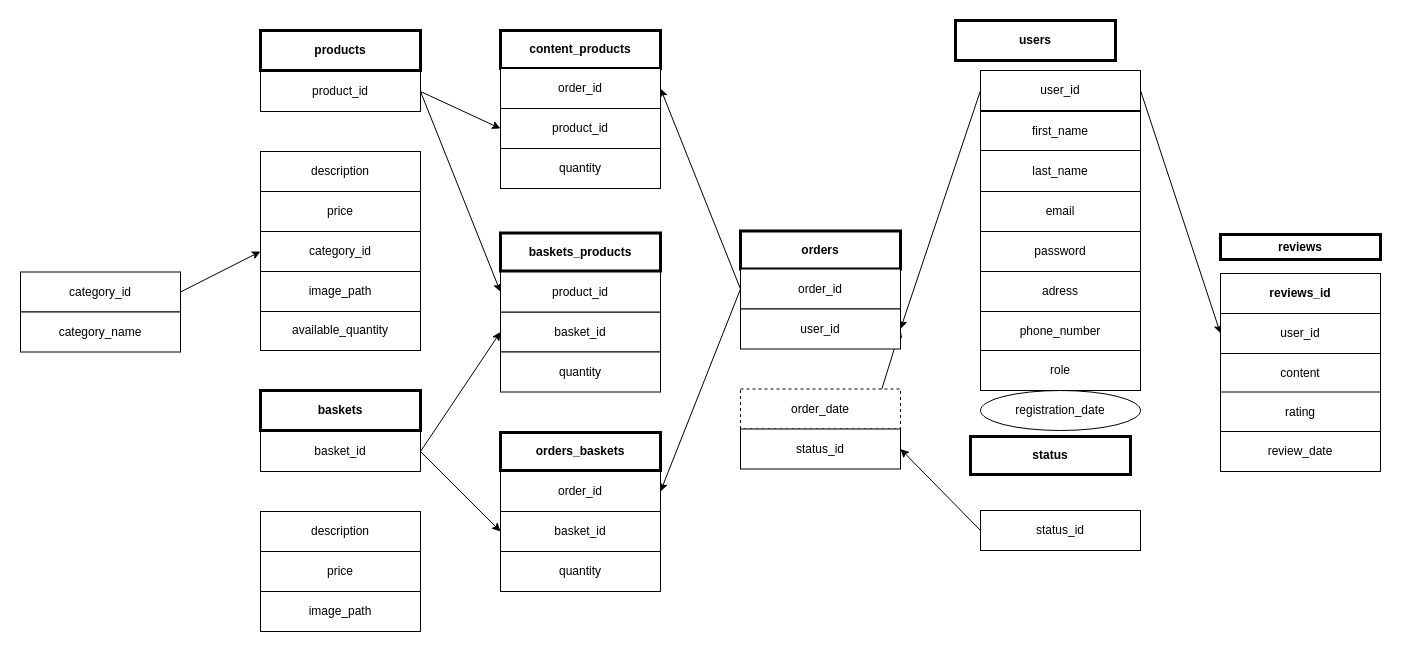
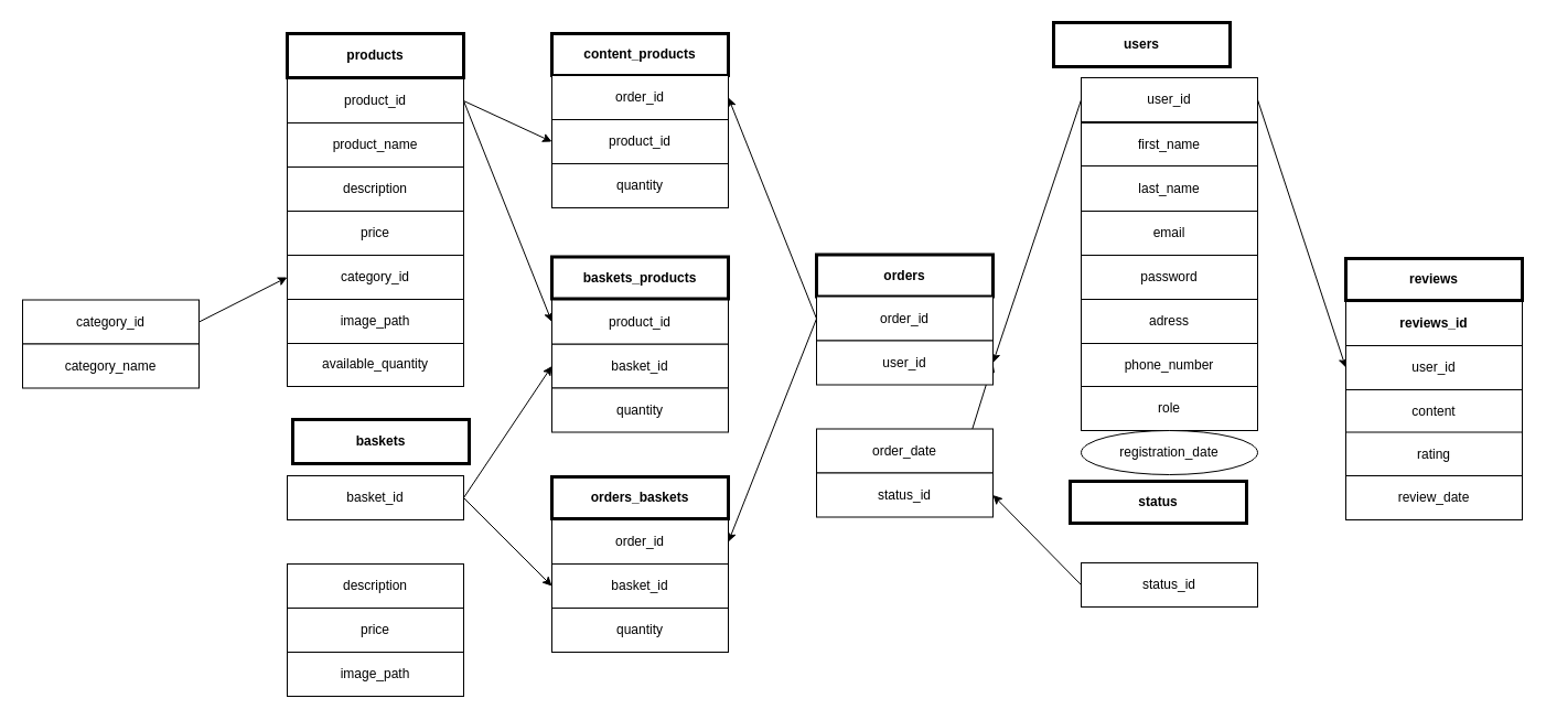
+ <mxCell id="13" value="product_name" style="whiteSpace=wrap;html=1;" parent="1" vertex="1"><mxGeometry x="260" y="111" width="160" height="40" as="geometry" /></mxCell>
- <mxCell id="56" value="&lt;b&gt;reviews&lt;/b&gt;" style="whiteSpace=wrap;html=1;strokeWidth=3;" vertex="1" parent="1"><mxGeometry x="1220" y="234" width="160" height="25" as="geometry" /></mxCell>
+ <mxCell id="56" value="&lt;b&gt;reviews&lt;/b&gt;" style="whiteSpace=wrap;html=1;strokeWidth=3;" vertex="1" parent="1"><mxGeometry x="1220" y="234" width="160" height="38" as="geometry" /></mxCell>
- <mxCell id="48" value="order_date" style="whiteSpace=wrap;html=1;dashed=1;" parent="1" vertex="1"><mxGeometry x="740" y="388.5" width="160" height="40" as="geometry" /></mxCell>
+ <mxCell id="48" value="order_date" style="whiteSpace=wrap;html=1;" parent="1" vertex="1"><mxGeometry x="740" y="388.5" width="160" height="40" as="geometry" /></mxCell>
- <mxCell id="38" value="&lt;b&gt;baskets&lt;/b&gt;" style="whiteSpace=wrap;html=1;strokeWidth=3;" parent="1" vertex="1"><mxGeometry x="260" y="390" width="160" height="40" as="geometry" /></mxCell>
+ <mxCell id="38" value="&lt;b&gt;baskets&lt;/b&gt;" style="whiteSpace=wrap;html=1;strokeWidth=3;" parent="1" vertex="1"><mxGeometry x="265" y="380" width="160" height="40" as="geometry" /></mxCell>
